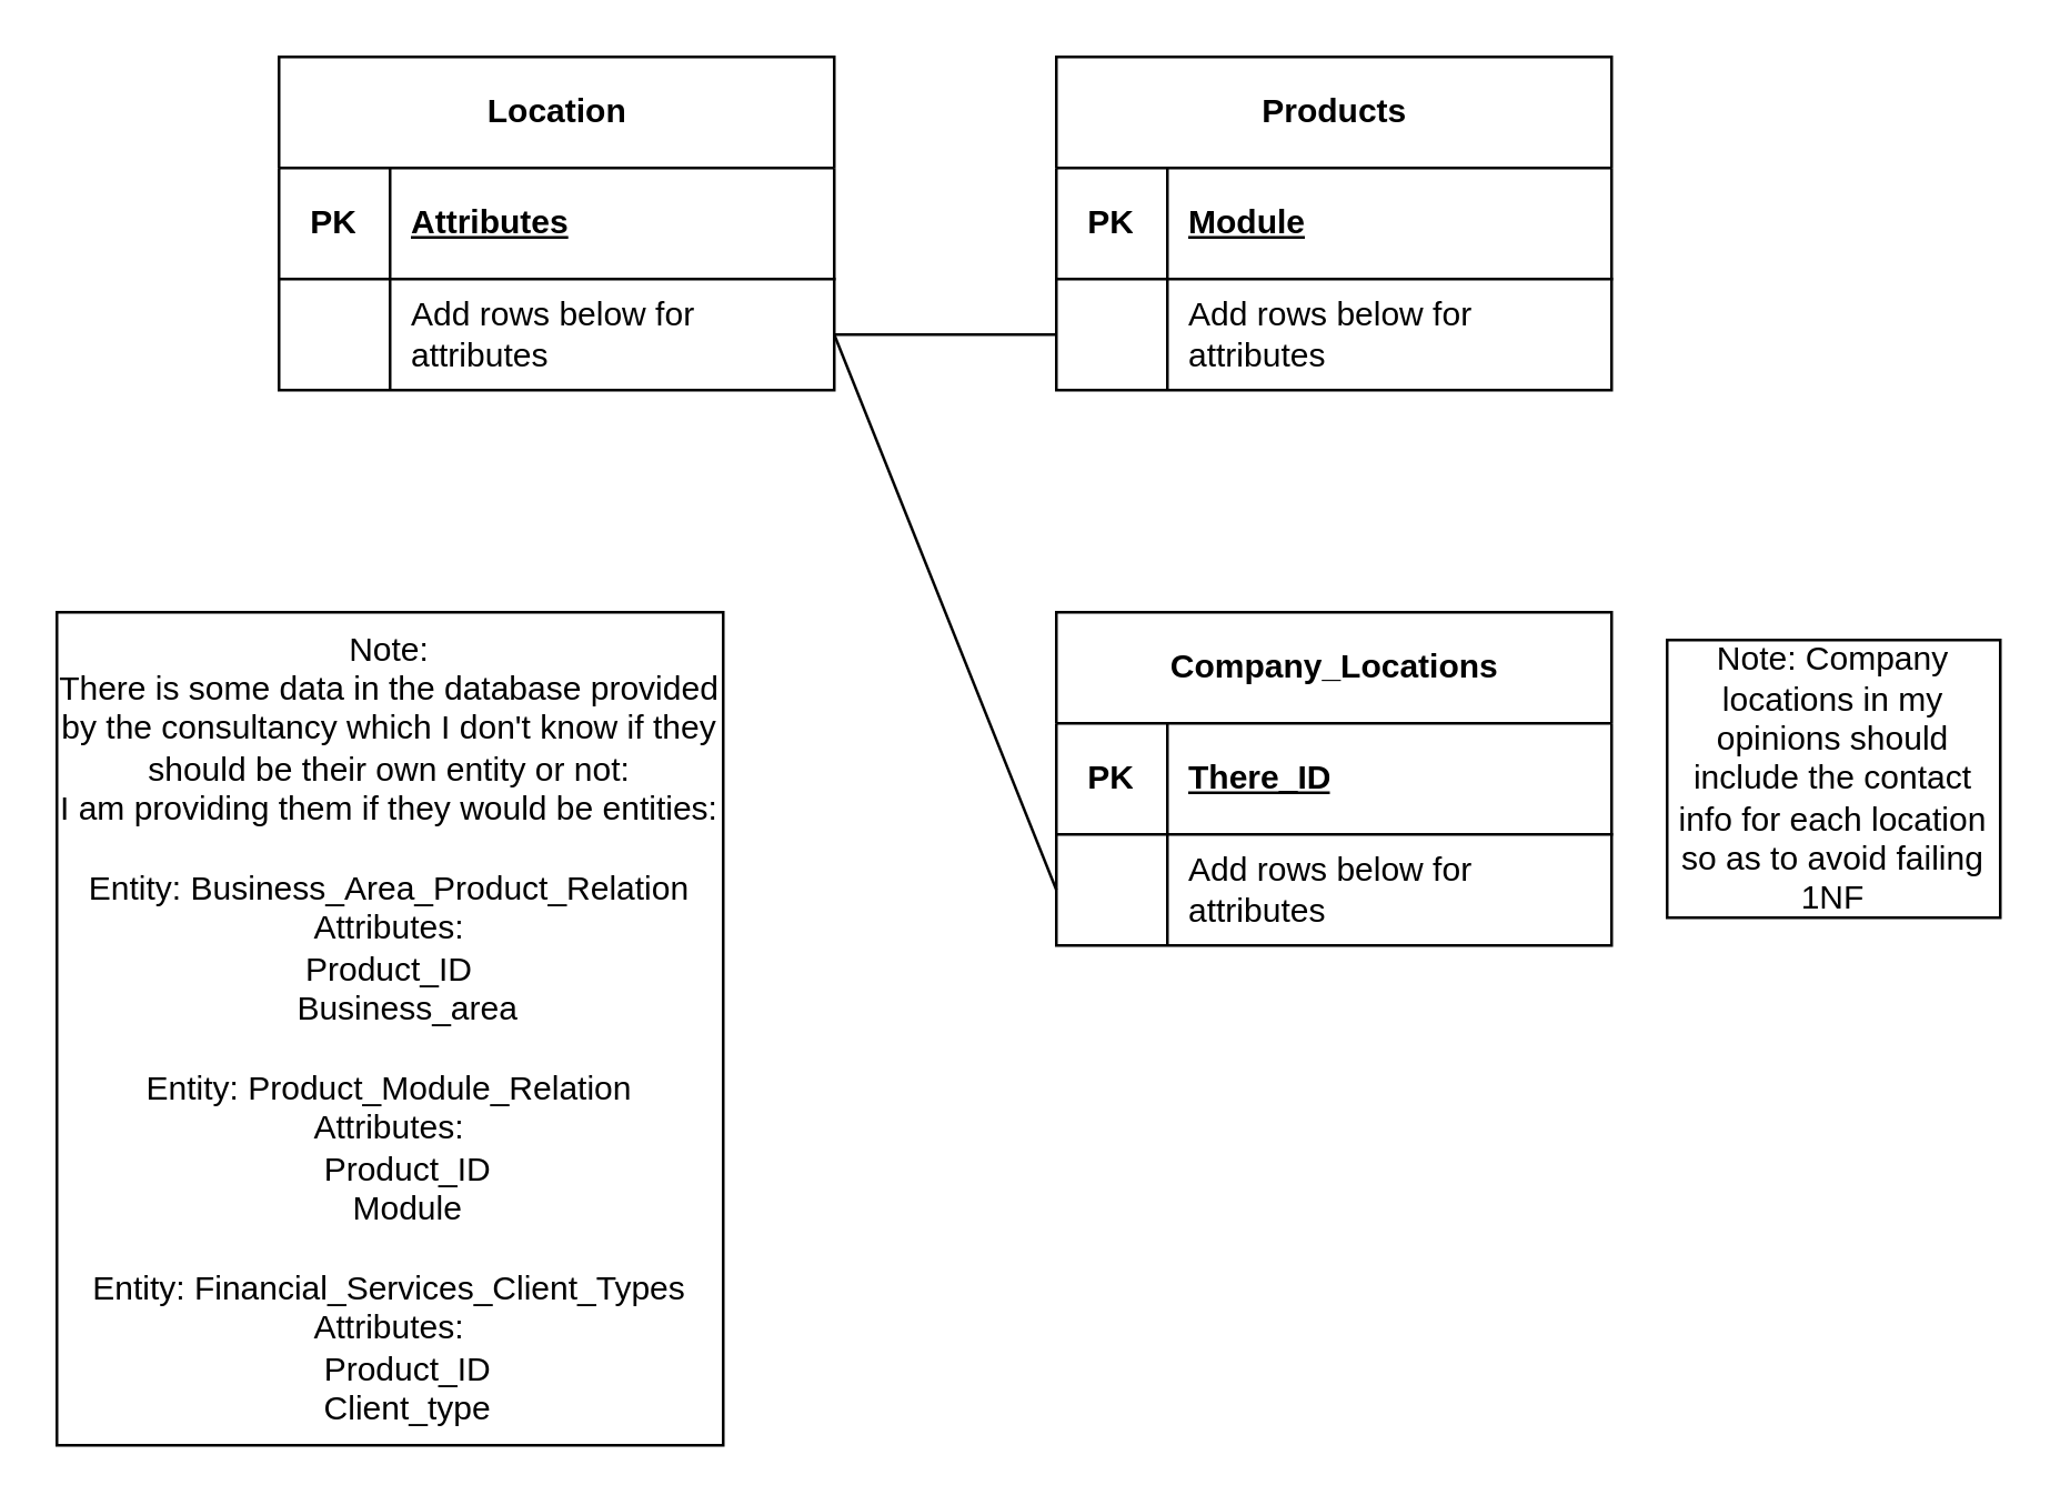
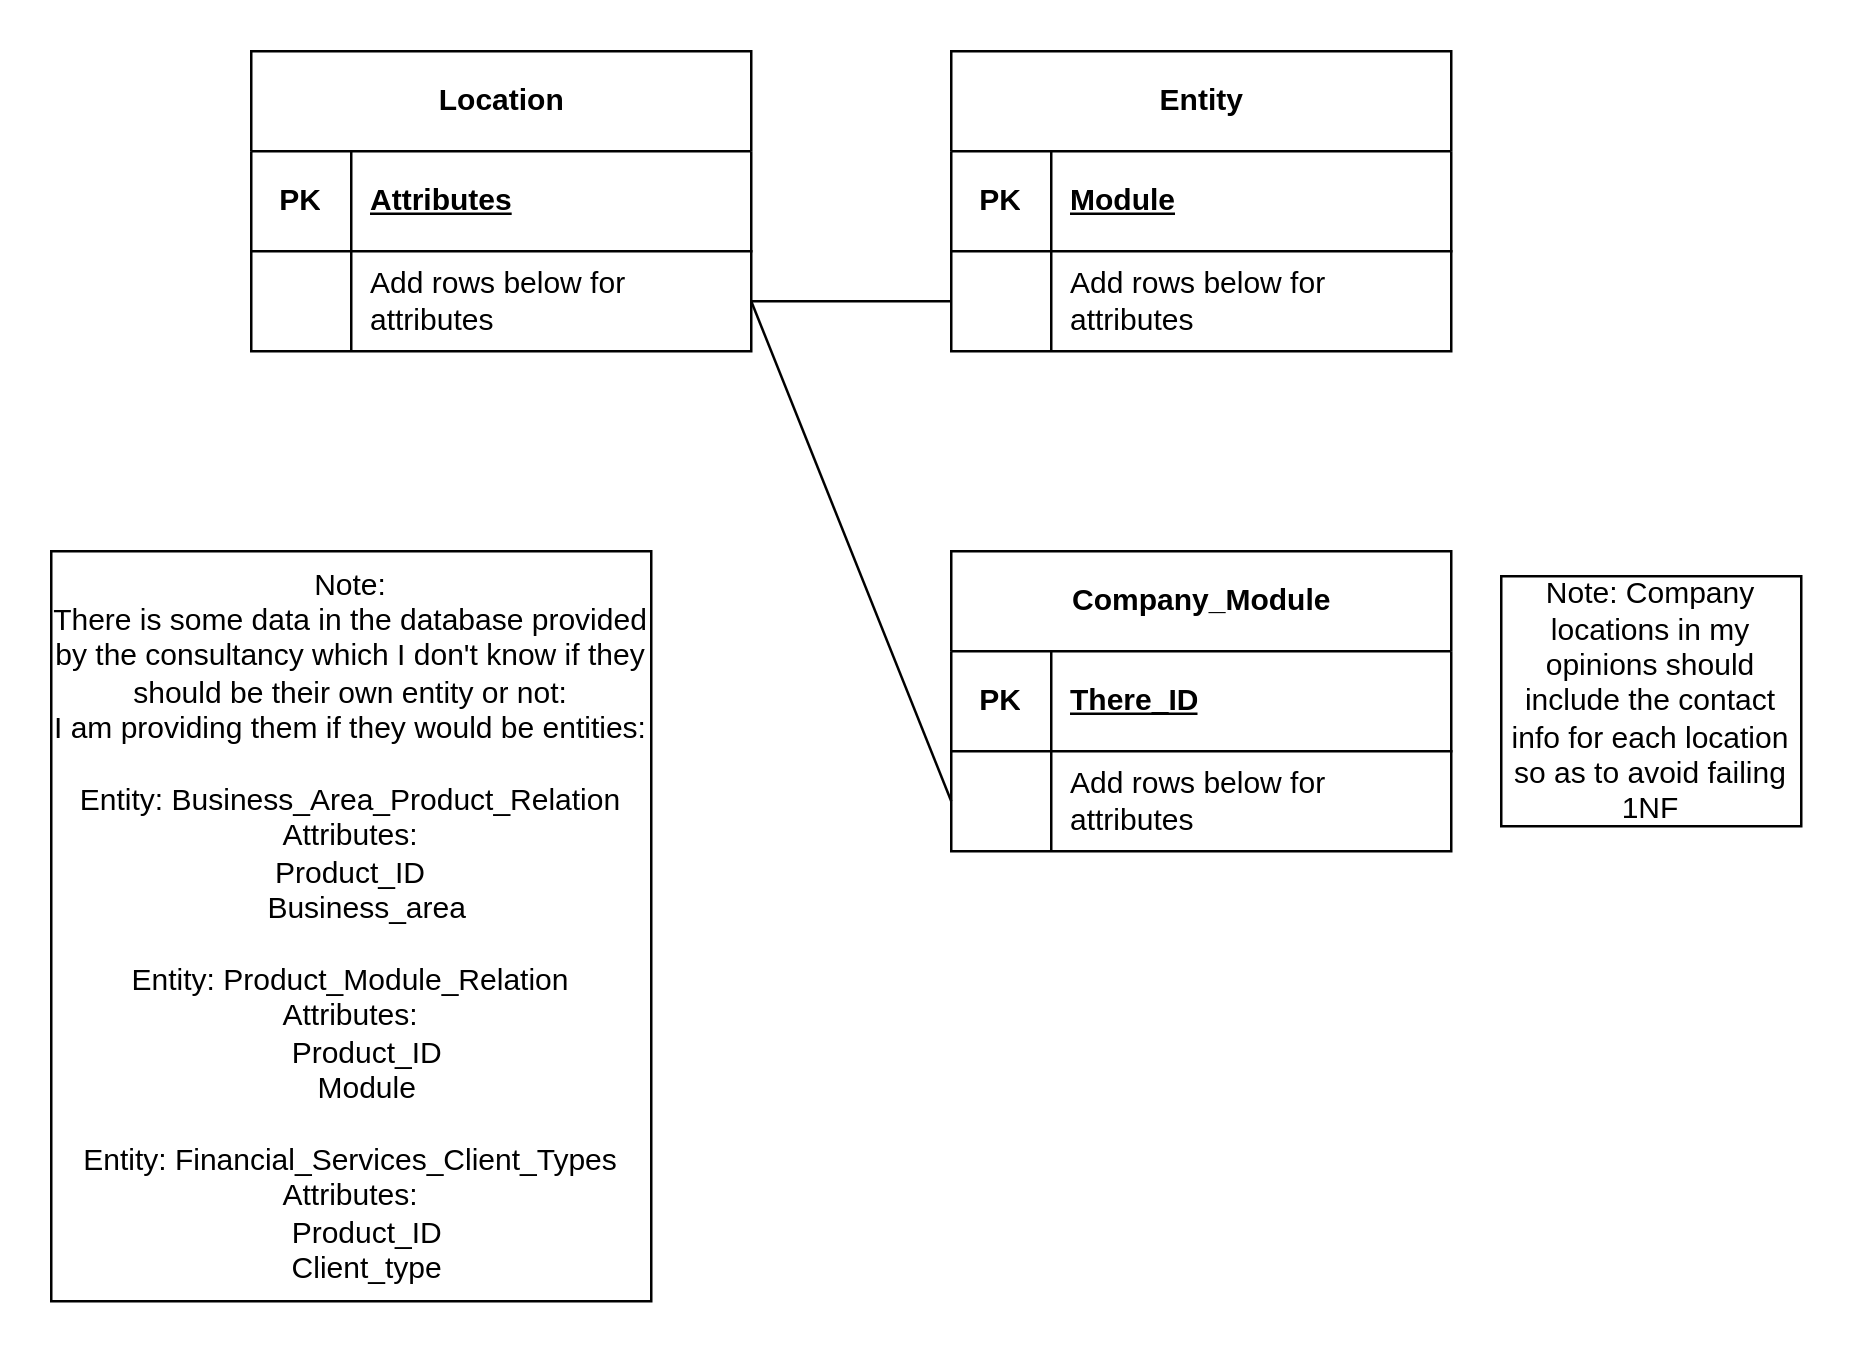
- <mxCell id="9" value="Products" style="shape=table;startSize=40;container=1;collapsible=1;childLayout=tableLayout;fixedRows=1;rowLines=0;fontStyle=1;align=center;resizeLast=1;html=1;" vertex="1" parent="1"><mxGeometry x="380" y="20" width="200" height="120" as="geometry" /></mxCell>
+ <mxCell id="9" value="Entity" style="shape=table;startSize=40;container=1;collapsible=1;childLayout=tableLayout;fixedRows=1;rowLines=0;fontStyle=1;align=center;resizeLast=1;html=1;" vertex="1" parent="1"><mxGeometry x="380" y="20" width="200" height="120" as="geometry" /></mxCell>
- <mxCell id="17" value="Company_Locations" style="shape=table;startSize=40;container=1;collapsible=1;childLayout=tableLayout;fixedRows=1;rowLines=0;fontStyle=1;align=center;resizeLast=1;html=1;" vertex="1" parent="1"><mxGeometry x="380" y="220" width="200" height="120" as="geometry" /></mxCell>
+ <mxCell id="17" value="Company_Module" style="shape=table;startSize=40;container=1;collapsible=1;childLayout=tableLayout;fixedRows=1;rowLines=0;fontStyle=1;align=center;resizeLast=1;html=1;" vertex="1" parent="1"><mxGeometry x="380" y="220" width="200" height="120" as="geometry" /></mxCell>
